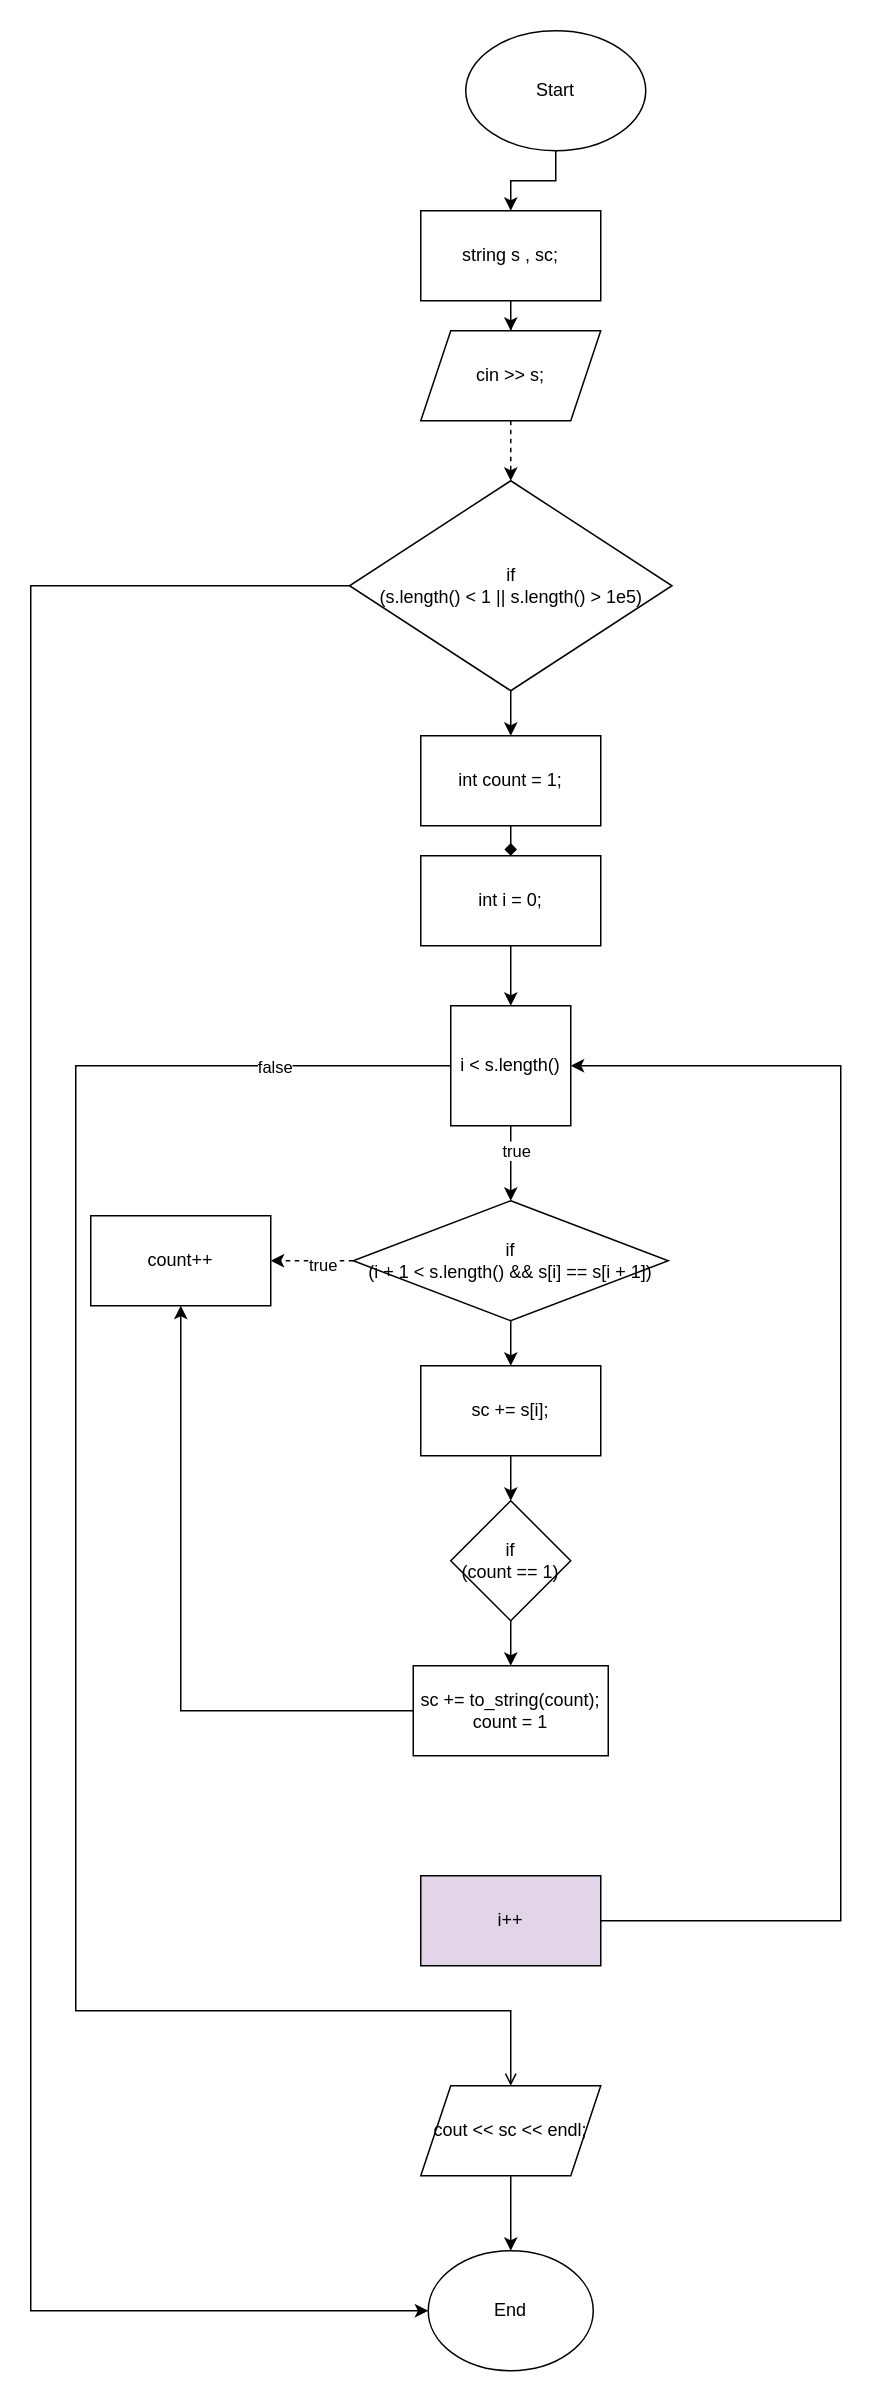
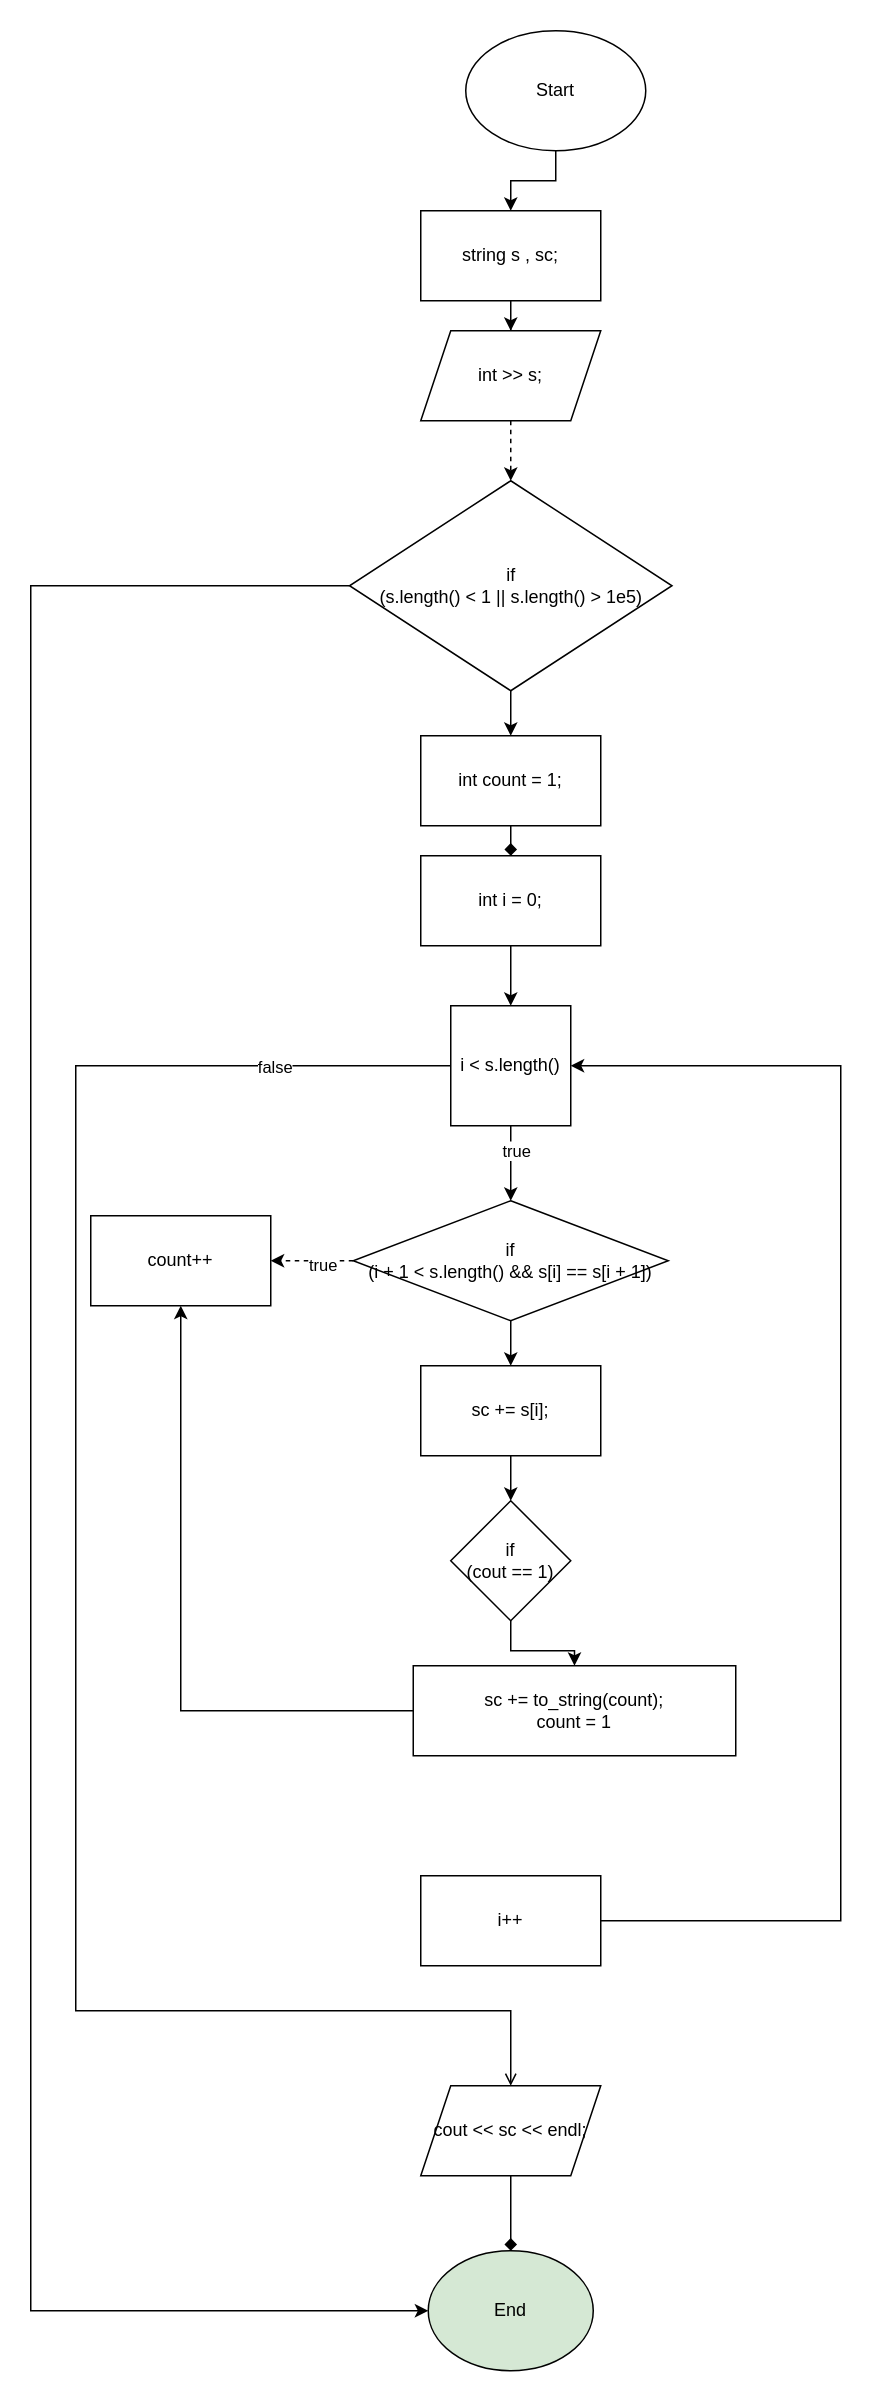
- <mxCell id="7" value="cin &amp;gt;&amp;gt; s;" style="shape=parallelogram;perimeter=parallelogramPerimeter;whiteSpace=wrap;html=1;fixedSize=1;" vertex="1" parent="1"><mxGeometry x="280" y="220" width="120" height="60" as="geometry" /></mxCell>
+ <mxCell id="7" value="int &amp;gt;&amp;gt; s;" style="shape=parallelogram;perimeter=parallelogramPerimeter;whiteSpace=wrap;html=1;fixedSize=1;" vertex="1" parent="1"><mxGeometry x="280" y="220" width="120" height="60" as="geometry" /></mxCell>
- <mxCell id="28" value="if&lt;div&gt;(count == 1)&lt;/div&gt;" style="rhombus;whiteSpace=wrap;html=1;" vertex="1" parent="1"><mxGeometry x="300" y="1000" width="80" height="80" as="geometry" /></mxCell>
+ <mxCell id="28" value="if&lt;div&gt;(cout == 1)&lt;/div&gt;" style="rhombus;whiteSpace=wrap;html=1;" vertex="1" parent="1"><mxGeometry x="300" y="1000" width="80" height="80" as="geometry" /></mxCell>
- <mxCell id="30" value="sc += to_string(count);&lt;div&gt;count = 1&lt;/div&gt;" style="whiteSpace=wrap;html=1;" vertex="1" parent="1"><mxGeometry x="275" y="1110" width="130" height="60" as="geometry" /></mxCell>
+ <mxCell id="30" value="sc += to_string(count);&lt;div&gt;count = 1&lt;/div&gt;" style="whiteSpace=wrap;html=1;" vertex="1" parent="1"><mxGeometry x="275" y="1110" width="215" height="60" as="geometry" /></mxCell>
- <mxCell id="32" value="i++" style="whiteSpace=wrap;html=1;fillColor=#e1d5e7;" vertex="1" parent="1"><mxGeometry x="280" y="1250" width="120" height="60" as="geometry" /></mxCell>
+ <mxCell id="32" value="i++" style="whiteSpace=wrap;html=1;" vertex="1" parent="1"><mxGeometry x="280" y="1250" width="120" height="60" as="geometry" /></mxCell>
- <mxCell id="33" style="edgeStyle=orthogonalEdgeStyle;rounded=0;orthogonalLoop=1;jettySize=auto;html=1;entryX=0.5;entryY=0;entryDx=0;entryDy=0;" edge="1" parent="1" source="34" target="35"><mxGeometry relative="1" as="geometry" /></mxCell>
+ <mxCell id="33" style="edgeStyle=orthogonalEdgeStyle;rounded=0;orthogonalLoop=1;jettySize=auto;html=1;entryX=0.5;entryY=0;entryDx=0;entryDy=0;endArrow=diamond;" edge="1" parent="1" source="34" target="35"><mxGeometry relative="1" as="geometry" /></mxCell>
- <mxCell id="35" value="End" style="ellipse;whiteSpace=wrap;html=1;" vertex="1" parent="1"><mxGeometry x="285" y="1500" width="110" height="80" as="geometry" /></mxCell>
+ <mxCell id="35" value="End" style="ellipse;whiteSpace=wrap;html=1;fillColor=#d5e8d4;" vertex="1" parent="1"><mxGeometry x="285" y="1500" width="110" height="80" as="geometry" /></mxCell>
